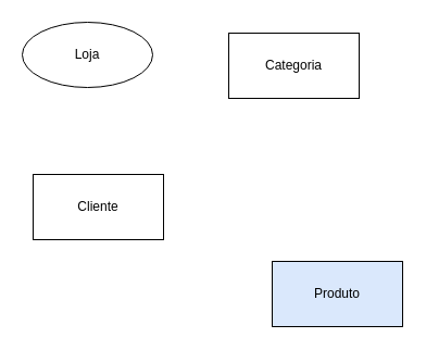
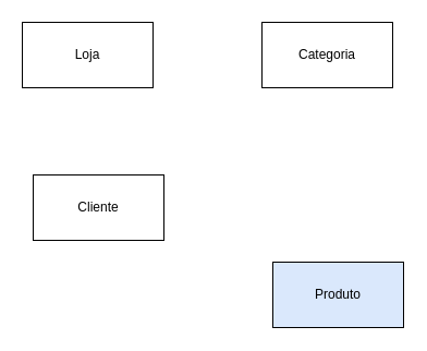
- <mxCell id="2" value="Loja" style="ellipse;whiteSpace=wrap;html=1;" vertex="1" parent="1"><mxGeometry x="20" y="20" width="120" height="60" as="geometry" /></mxCell>
+ <mxCell id="2" value="Loja" style="rounded=0;whiteSpace=wrap;html=1;" vertex="1" parent="1"><mxGeometry x="20" y="20" width="120" height="60" as="geometry" /></mxCell>
- <mxCell id="3" value="Categoria" style="rounded=0;whiteSpace=wrap;html=1;" vertex="1" parent="1"><mxGeometry x="210" y="30" width="120" height="60" as="geometry" /></mxCell>
+ <mxCell id="3" value="Categoria" style="rounded=0;whiteSpace=wrap;html=1;" vertex="1" parent="1"><mxGeometry x="240" y="20" width="120" height="60" as="geometry" /></mxCell>
